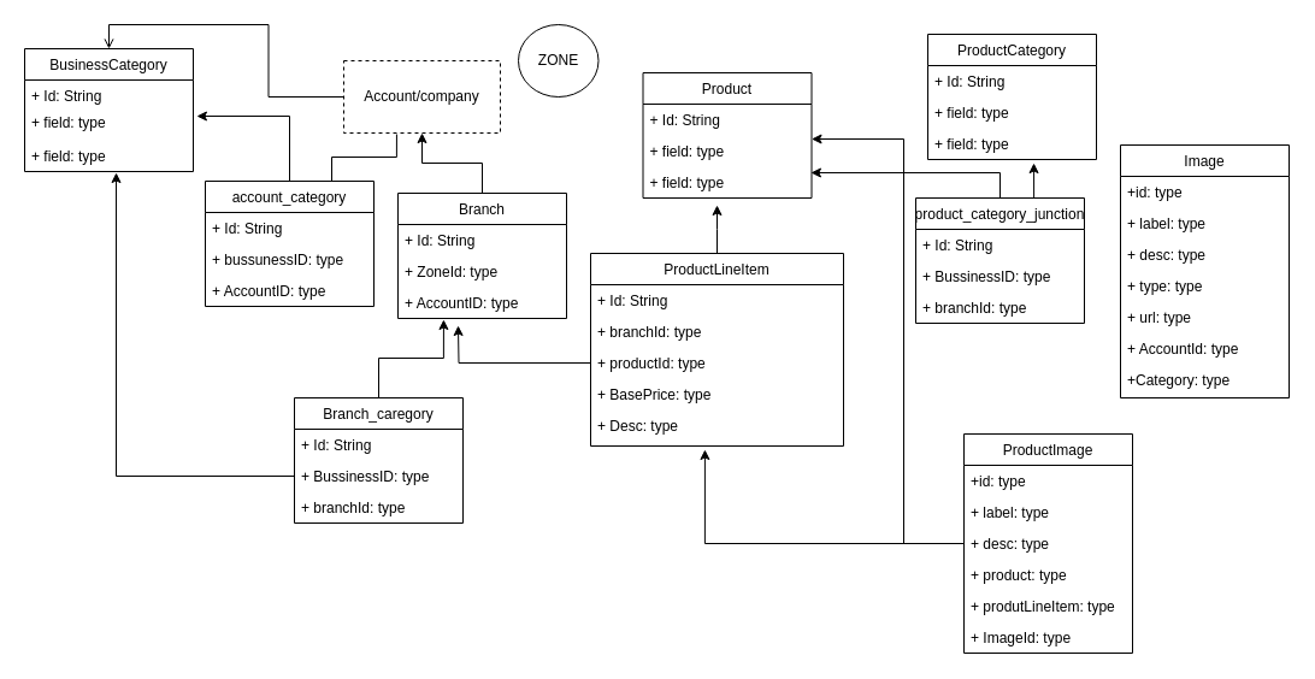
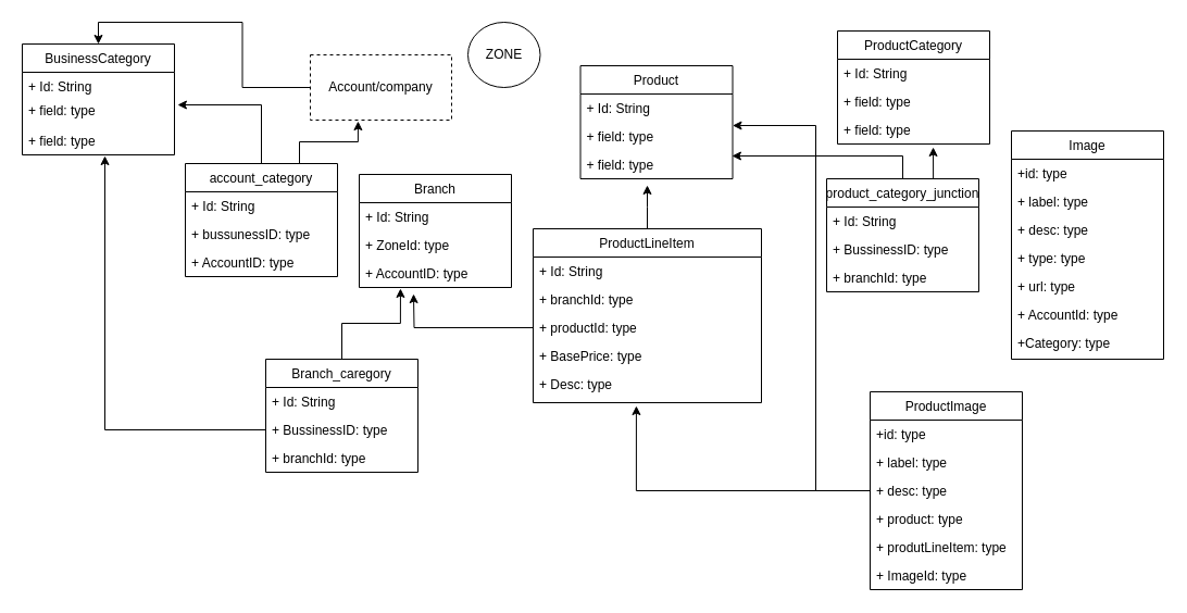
- <mxCell id="2" style="edgeStyle=orthogonalEdgeStyle;rounded=0;orthogonalLoop=1;jettySize=auto;html=1;entryX=0.5;entryY=0;entryDx=0;entryDy=0;endArrow=open;" edge="1" parent="1" source="3" target="43"><mxGeometry relative="1" as="geometry" /></mxCell>
+ <mxCell id="2" style="edgeStyle=orthogonalEdgeStyle;rounded=0;orthogonalLoop=1;jettySize=auto;html=1;entryX=0.5;entryY=0;entryDx=0;entryDy=0;" edge="1" parent="1" source="3" target="43"><mxGeometry relative="1" as="geometry" /></mxCell>
- <mxCell id="54" style="edgeStyle=orthogonalEdgeStyle;rounded=0;orthogonalLoop=1;jettySize=auto;html=1;exitX=0.75;exitY=0;exitDx=0;exitDy=0;entryX=0.338;entryY=1.017;entryDx=0;entryDy=0;entryPerimeter=0;endArrow=none;" edge="1" parent="1" source="55" target="3"><mxGeometry relative="1" as="geometry" /></mxCell>
+ <mxCell id="54" style="edgeStyle=orthogonalEdgeStyle;rounded=0;orthogonalLoop=1;jettySize=auto;html=1;exitX=0.75;exitY=0;exitDx=0;exitDy=0;entryX=0.338;entryY=1.017;entryDx=0;entryDy=0;entryPerimeter=0;" edge="1" parent="1" source="55" target="3"><mxGeometry relative="1" as="geometry" /></mxCell>
- <mxCell id="20" value="" style="edgeStyle=orthogonalEdgeStyle;rounded=0;orthogonalLoop=1;jettySize=auto;html=1;" edge="1" parent="1" source="21" target="3"><mxGeometry relative="1" as="geometry" /></mxCell>
